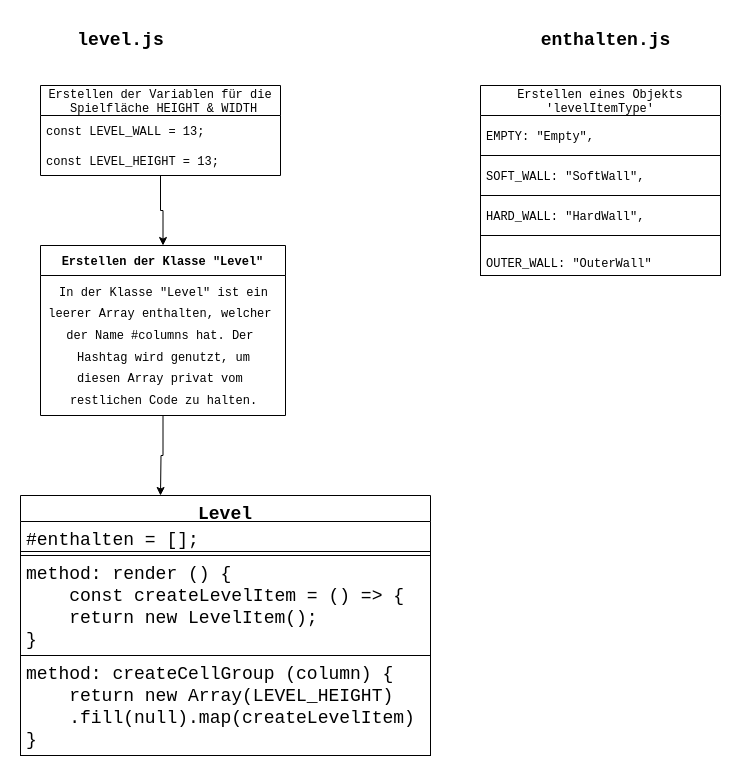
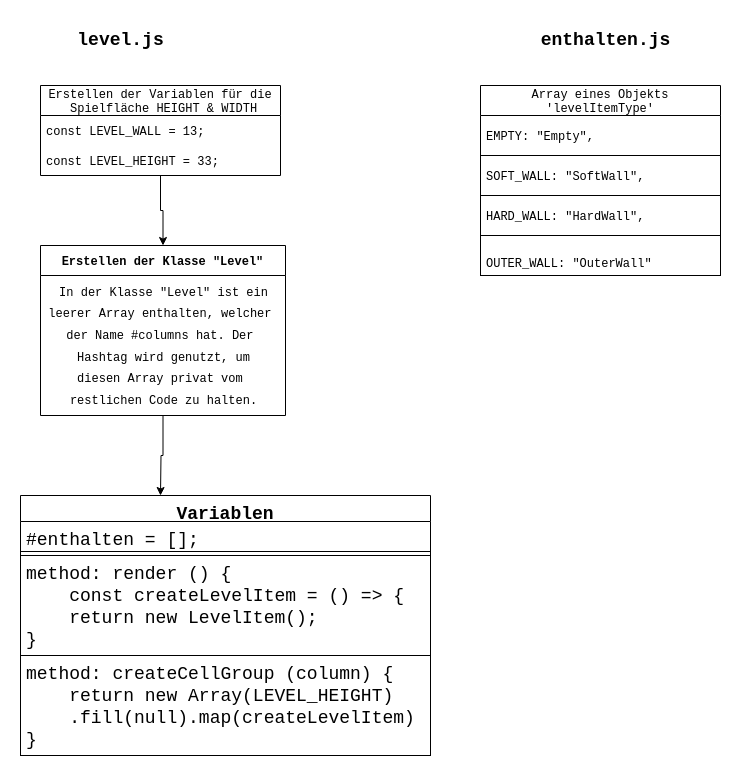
- <mxCell id="12" value="Erstellen eines Objekts &#10;'levelItemType'" style="swimlane;fontStyle=0;childLayout=stackLayout;horizontal=1;startSize=30;horizontalStack=0;resizeParent=1;resizeParentMax=0;resizeLast=0;collapsible=1;marginBottom=0;fontFamily=Courier New;labelBackgroundColor=none;" vertex="1" parent="11"><mxGeometry width="240" height="110" as="geometry" /></mxCell>
+ <mxCell id="12" value="Array eines Objekts &#10;'levelItemType'" style="swimlane;fontStyle=0;childLayout=stackLayout;horizontal=1;startSize=30;horizontalStack=0;resizeParent=1;resizeParentMax=0;resizeLast=0;collapsible=1;marginBottom=0;fontFamily=Courier New;labelBackgroundColor=none;" vertex="1" parent="11"><mxGeometry width="240" height="110" as="geometry" /></mxCell>
- <mxCell id="5" value="const LEVEL_HEIGHT = 13;" style="text;align=left;verticalAlign=middle;spacingLeft=4;spacingRight=4;overflow=hidden;points=[[0,0.5],[1,0.5]];portConstraint=eastwest;rotatable=0;fontFamily=Courier New;labelBackgroundColor=none;" vertex="1" parent="3"><mxGeometry y="60" width="240" height="30" as="geometry" /></mxCell>
+ <mxCell id="5" value="const LEVEL_HEIGHT = 33;" style="text;align=left;verticalAlign=middle;spacingLeft=4;spacingRight=4;overflow=hidden;points=[[0,0.5],[1,0.5]];portConstraint=eastwest;rotatable=0;fontFamily=Courier New;labelBackgroundColor=none;" vertex="1" parent="3"><mxGeometry y="60" width="240" height="30" as="geometry" /></mxCell>
- <mxCell id="17" value="Level" style="swimlane;fontStyle=1;align=center;verticalAlign=top;childLayout=stackLayout;horizontal=1;startSize=26;horizontalStack=0;resizeParent=1;resizeParentMax=0;resizeLast=0;collapsible=1;marginBottom=0;labelBackgroundColor=none;fontFamily=Courier New;fontSize=18;" vertex="1" parent="1"><mxGeometry x="20" y="495" width="410" height="260" as="geometry" /></mxCell>
+ <mxCell id="17" value="Variablen" style="swimlane;fontStyle=1;align=center;verticalAlign=top;childLayout=stackLayout;horizontal=1;startSize=26;horizontalStack=0;resizeParent=1;resizeParentMax=0;resizeLast=0;collapsible=1;marginBottom=0;labelBackgroundColor=none;fontFamily=Courier New;fontSize=18;" vertex="1" parent="1"><mxGeometry x="20" y="495" width="410" height="260" as="geometry" /></mxCell>
